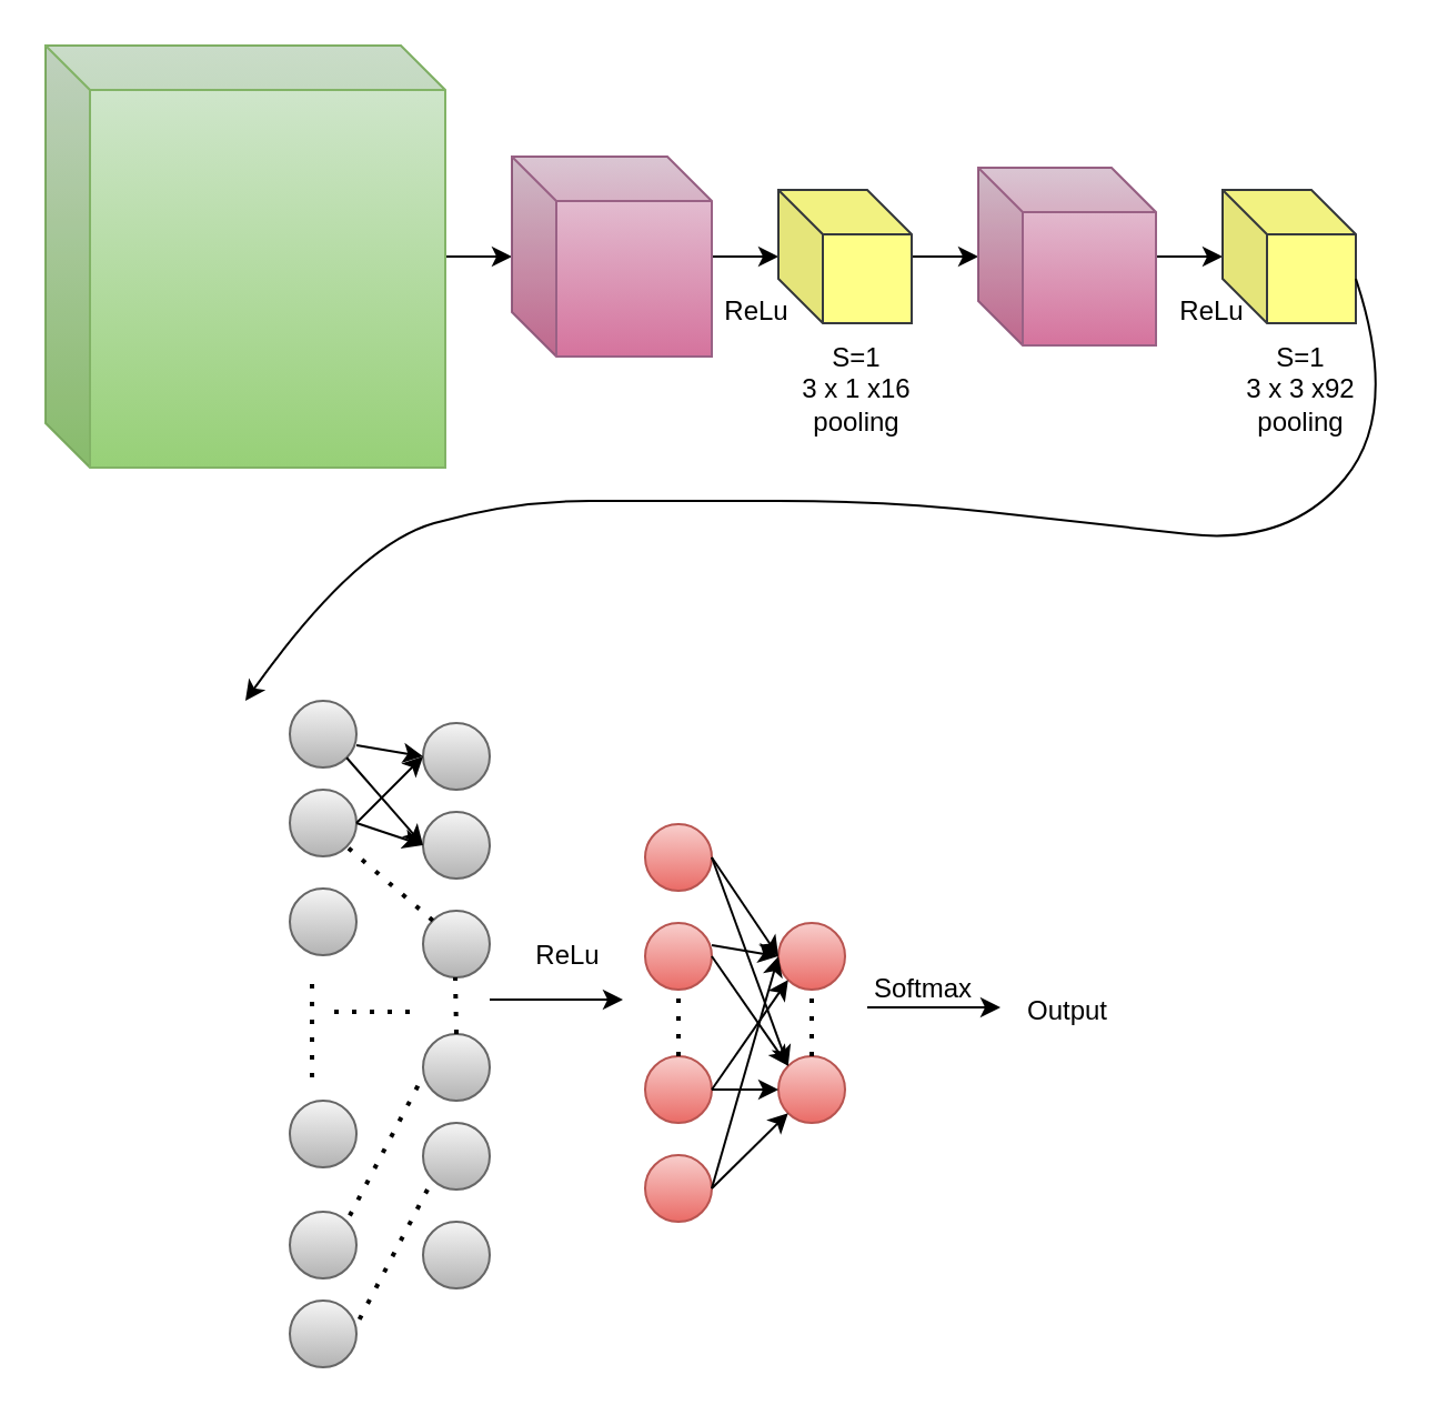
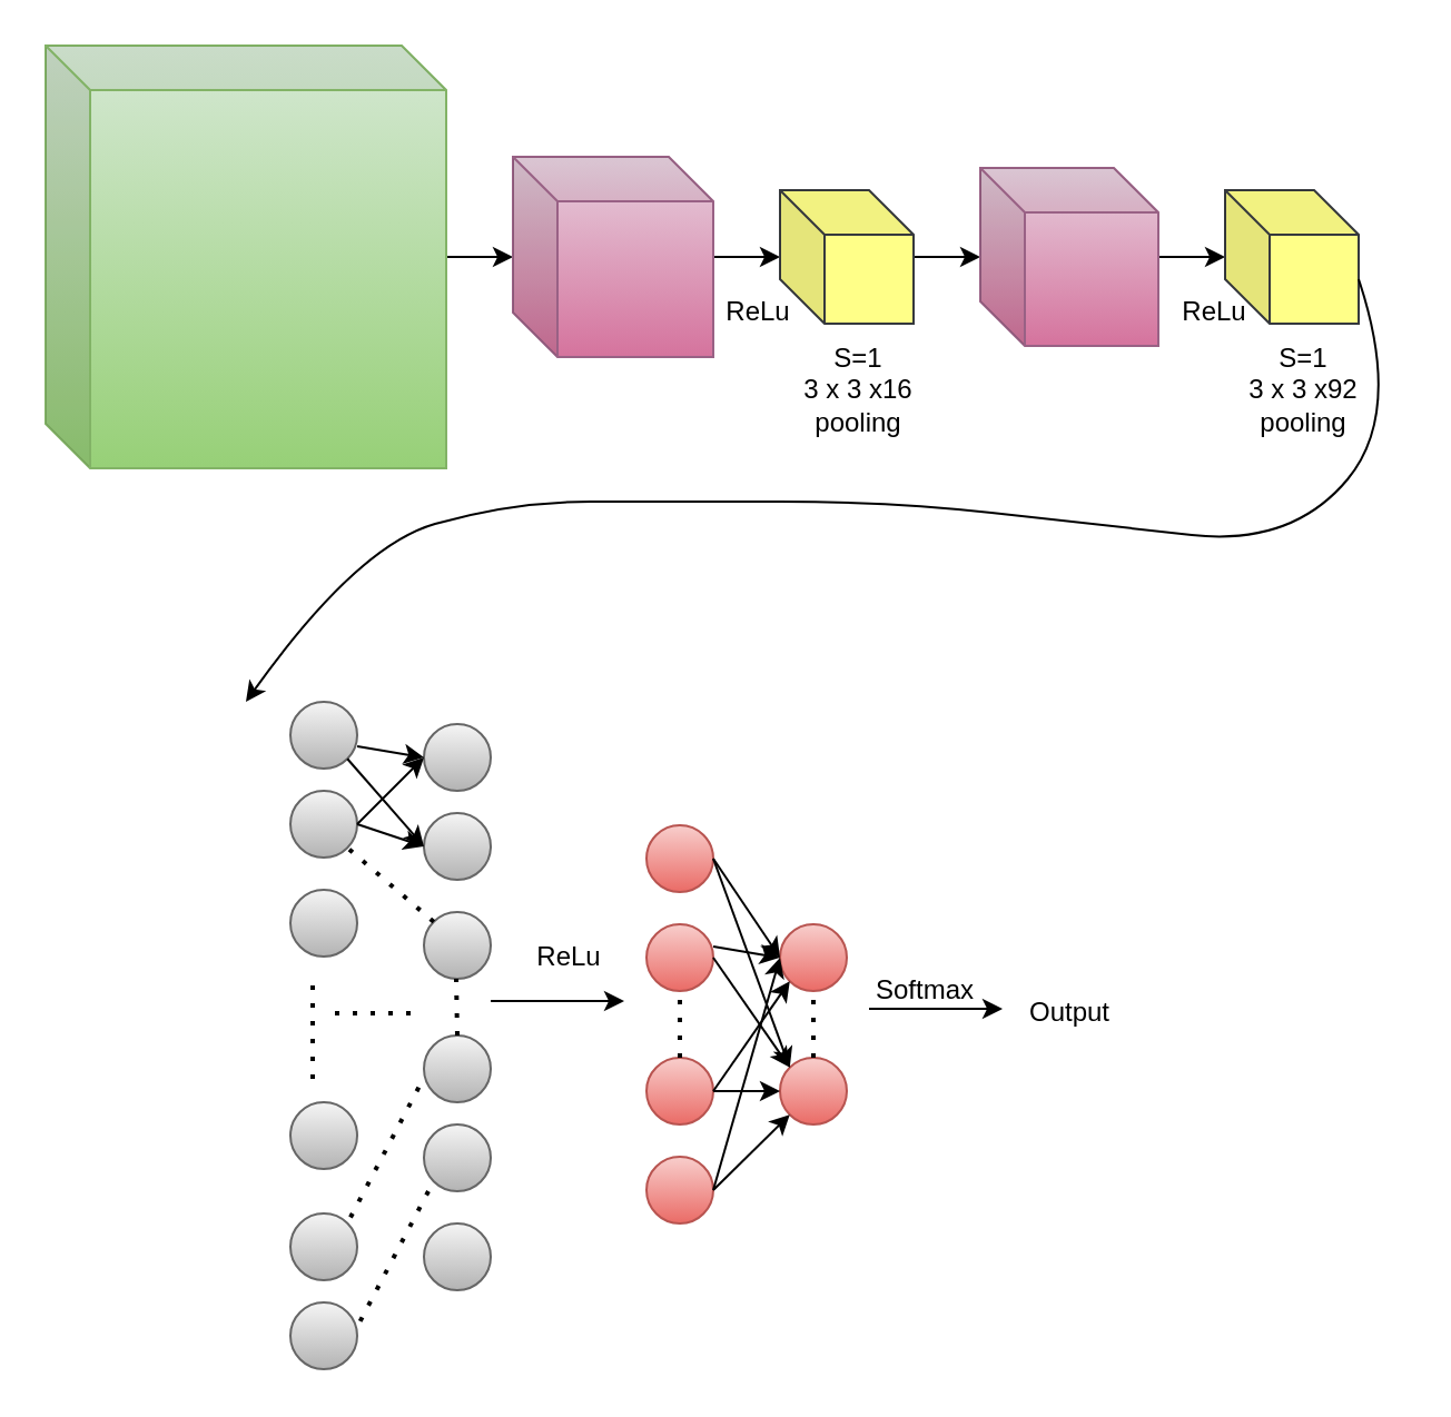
- <mxCell id="8" value="&lt;div&gt;S=1&lt;/div&gt;3 x 1 x16&lt;div&gt;pooling&lt;/div&gt;" style="text;html=1;align=center;verticalAlign=middle;resizable=0;points=[];autosize=1;strokeColor=none;fillColor=none;" vertex="1" parent="1"><mxGeometry x="350" y="145" width="70" height="60" as="geometry" /></mxCell>
+ <mxCell id="8" value="&lt;div&gt;S=1&lt;/div&gt;3 x 3 x16&lt;div&gt;pooling&lt;/div&gt;" style="text;html=1;align=center;verticalAlign=middle;resizable=0;points=[];autosize=1;strokeColor=none;fillColor=none;" vertex="1" parent="1"><mxGeometry x="350" y="145" width="70" height="60" as="geometry" /></mxCell>
